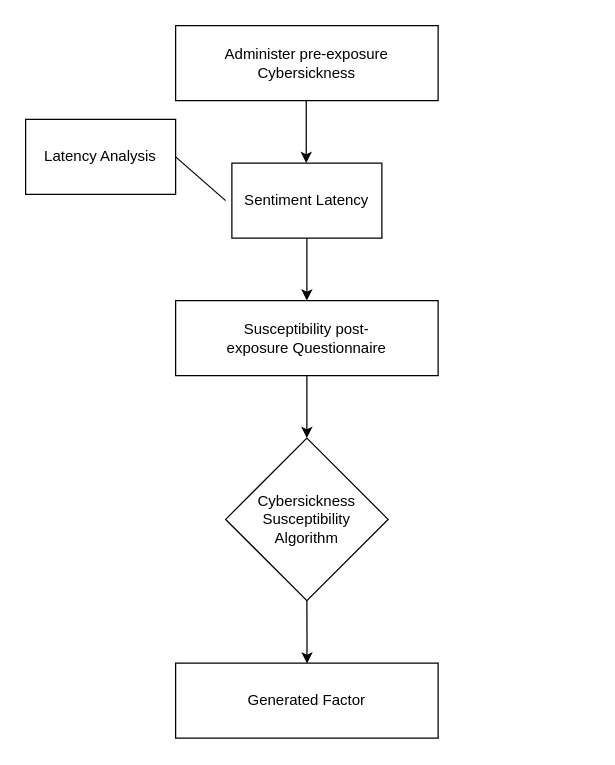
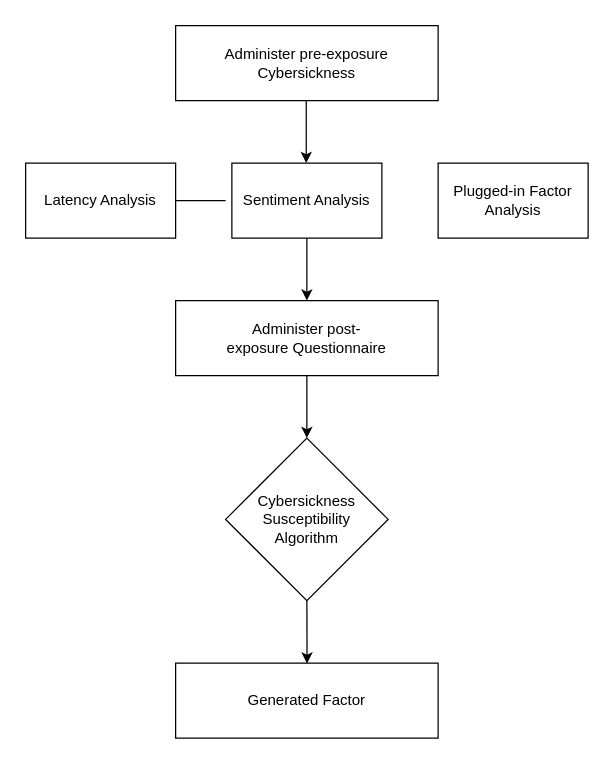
- <mxCell id="6" value="Latency Analysis" style="rounded=0;whiteSpace=wrap;html=1;" parent="1" vertex="1"><mxGeometry x="20" y="95" width="120" height="60" as="geometry" /></mxCell>
+ <mxCell id="6" value="Latency Analysis" style="rounded=0;whiteSpace=wrap;html=1;" parent="1" vertex="1"><mxGeometry x="20" y="130" width="120" height="60" as="geometry" /></mxCell>
- <mxCell id="4" value="Sentiment Latency" style="rounded=0;whiteSpace=wrap;html=1;" parent="1" vertex="1"><mxGeometry x="185" y="130" width="120" height="60" as="geometry" /></mxCell>
+ <mxCell id="4" value="Sentiment Analysis" style="rounded=0;whiteSpace=wrap;html=1;" parent="1" vertex="1"><mxGeometry x="185" y="130" width="120" height="60" as="geometry" /></mxCell>
+ <mxCell id="5" value="Plugged-in Factor Analysis" style="rounded=0;whiteSpace=wrap;html=1;" parent="1" vertex="1"><mxGeometry x="350" y="130" width="120" height="60" as="geometry" /></mxCell>
- <mxCell id="8" value="&lt;span&gt;Susceptibility post-exposure&amp;nbsp;&lt;/span&gt;Questionnaire" style="rounded=0;whiteSpace=wrap;html=1;" parent="1" vertex="1"><mxGeometry x="140" y="240" width="210" height="60" as="geometry" /></mxCell>
+ <mxCell id="8" value="&lt;span&gt;Administer post-exposure&amp;nbsp;&lt;/span&gt;Questionnaire" style="rounded=0;whiteSpace=wrap;html=1;" parent="1" vertex="1"><mxGeometry x="140" y="240" width="210" height="60" as="geometry" /></mxCell>
